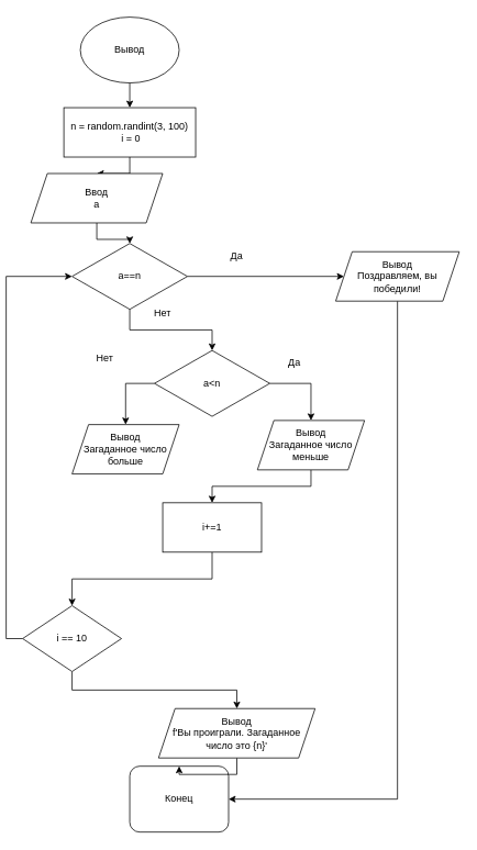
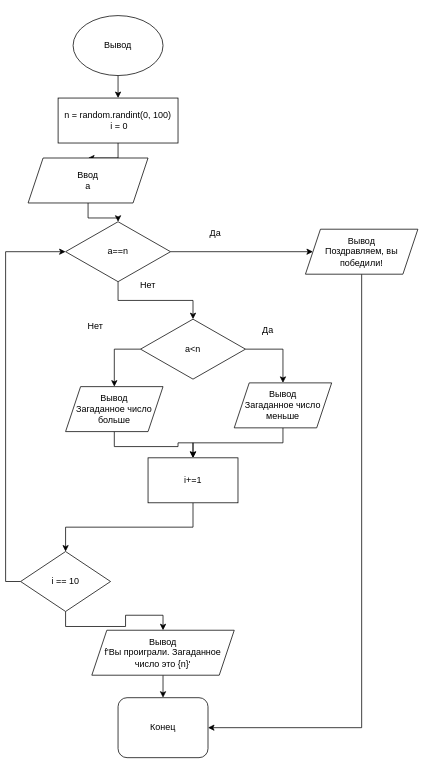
- <mxCell id="6" value="n = random.randint(3, 100)&lt;br&gt;&amp;nbsp;i = 0" style="rounded=0;whiteSpace=wrap;html=1;" vertex="1" parent="1"><mxGeometry x="70" y="130" width="160" height="60" as="geometry" /></mxCell>
+ <mxCell id="6" value="n = random.randint(0, 100)&lt;br&gt;&amp;nbsp;i = 0" style="rounded=0;whiteSpace=wrap;html=1;" vertex="1" parent="1"><mxGeometry x="70" y="130" width="160" height="60" as="geometry" /></mxCell>
+ <mxCell id="20" style="edgeStyle=orthogonalEdgeStyle;rounded=0;orthogonalLoop=1;jettySize=auto;html=1;exitX=0.5;exitY=1;exitDx=0;exitDy=0;entryX=0.5;entryY=0;entryDx=0;entryDy=0;" edge="1" parent="1" source="21" target="26"><mxGeometry relative="1" as="geometry" /></mxCell>
- <mxCell id="32" value="Вывод&lt;br&gt;f'Вы проиграли. Загаданное число это {n}'" style="shape=parallelogram;perimeter=parallelogramPerimeter;whiteSpace=wrap;html=1;fixedSize=1;" vertex="1" parent="1"><mxGeometry x="185" y="860" width="190" height="60" as="geometry" /></mxCell>
+ <mxCell id="32" value="Вывод&lt;br&gt;f'Вы проиграли. Загаданное число это {n}'" style="shape=parallelogram;perimeter=parallelogramPerimeter;whiteSpace=wrap;html=1;fixedSize=1;" vertex="1" parent="1"><mxGeometry x="115" y="840" width="190" height="60" as="geometry" /></mxCell>
